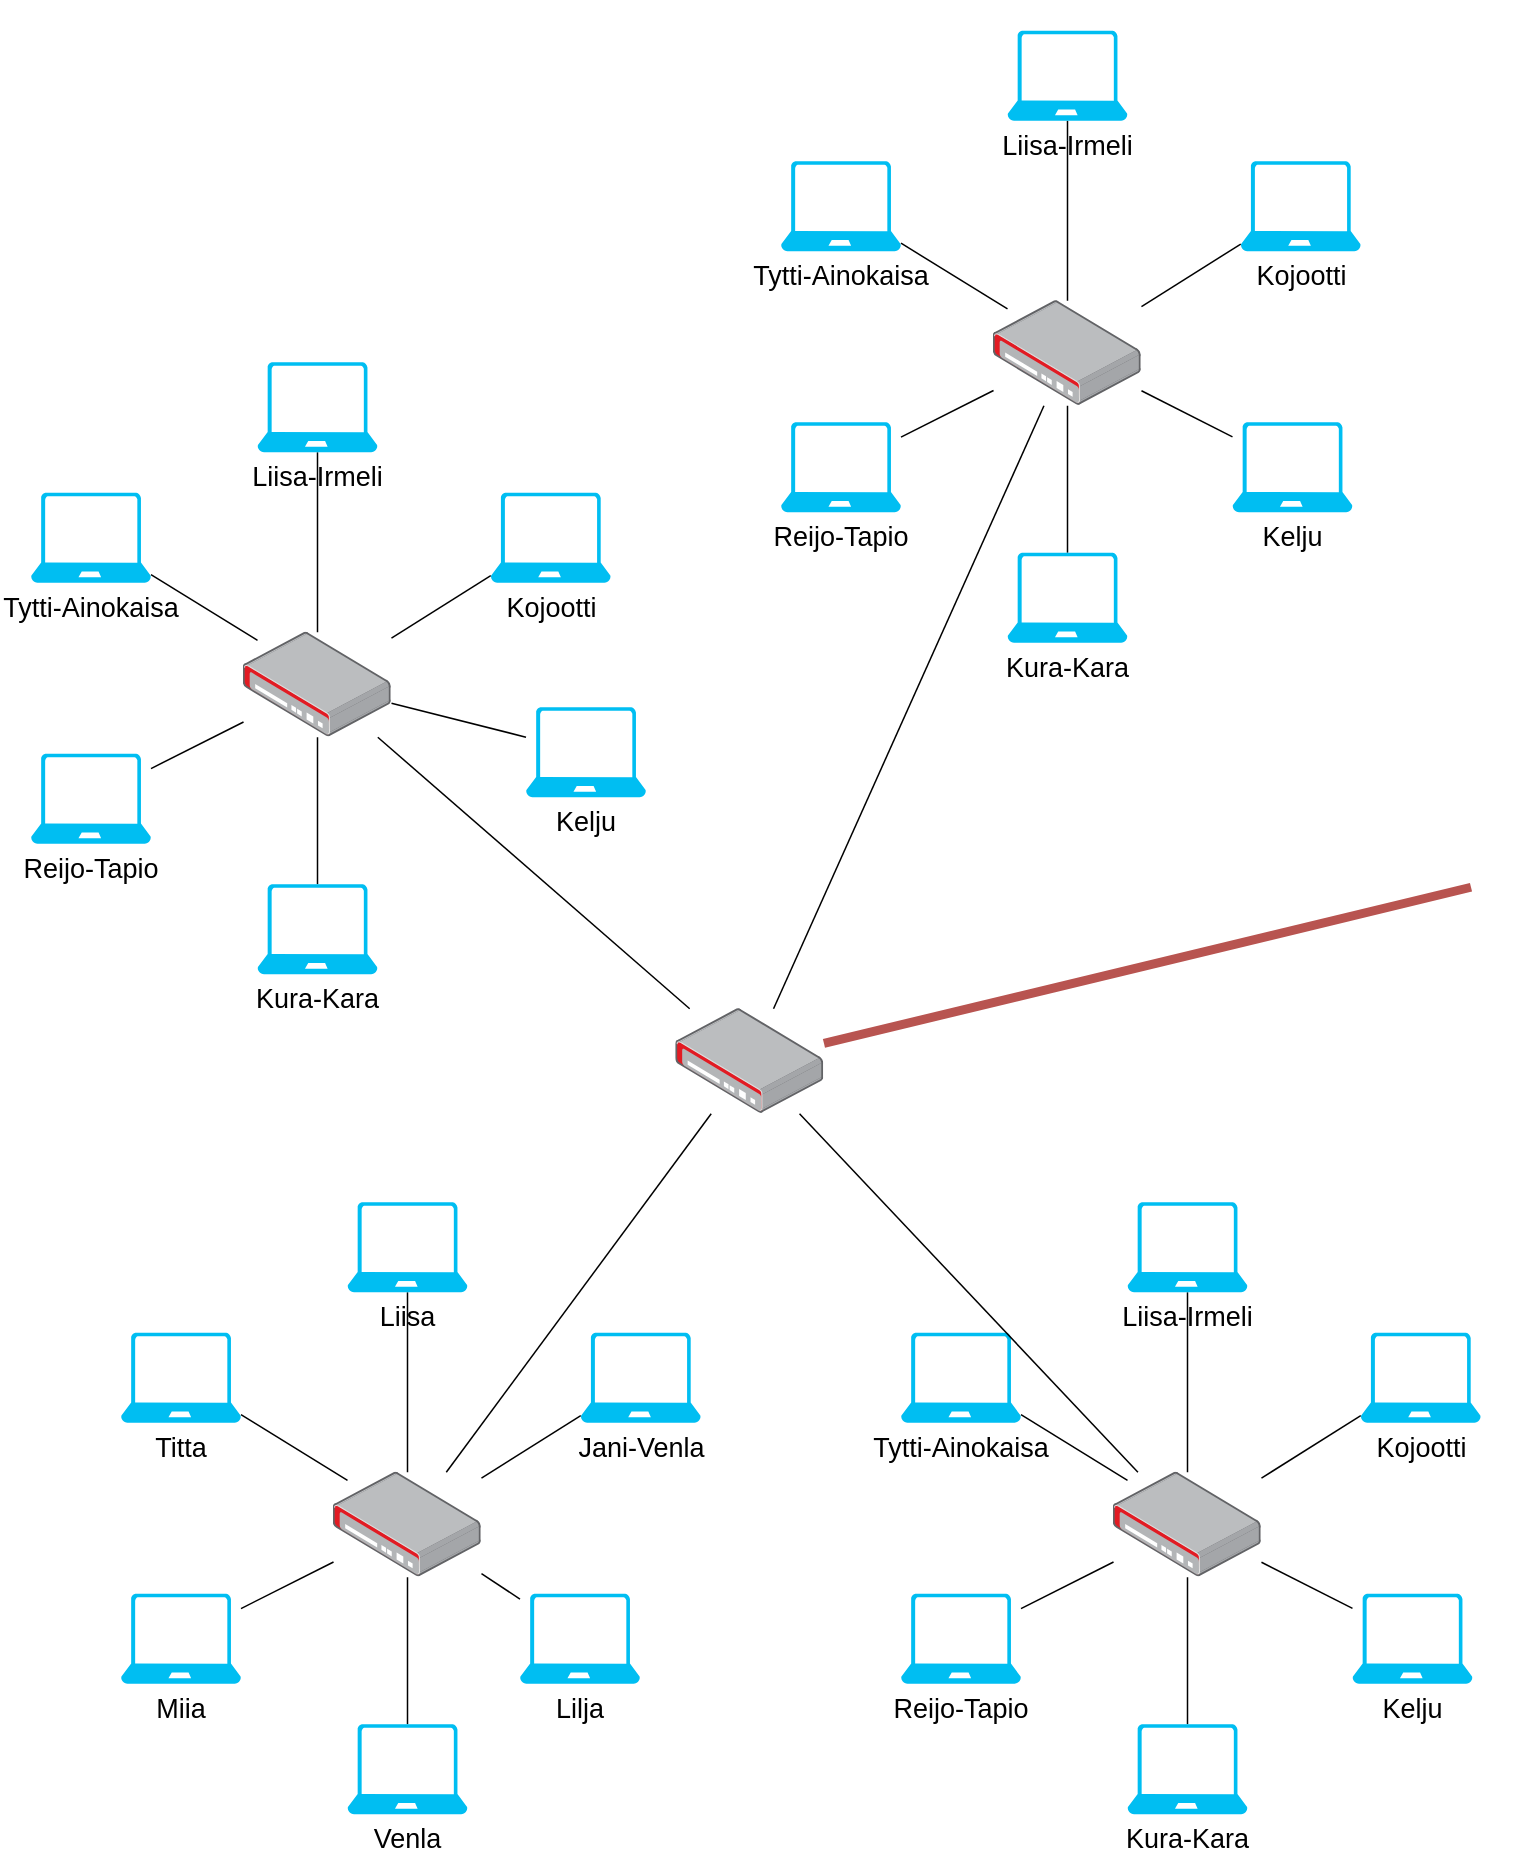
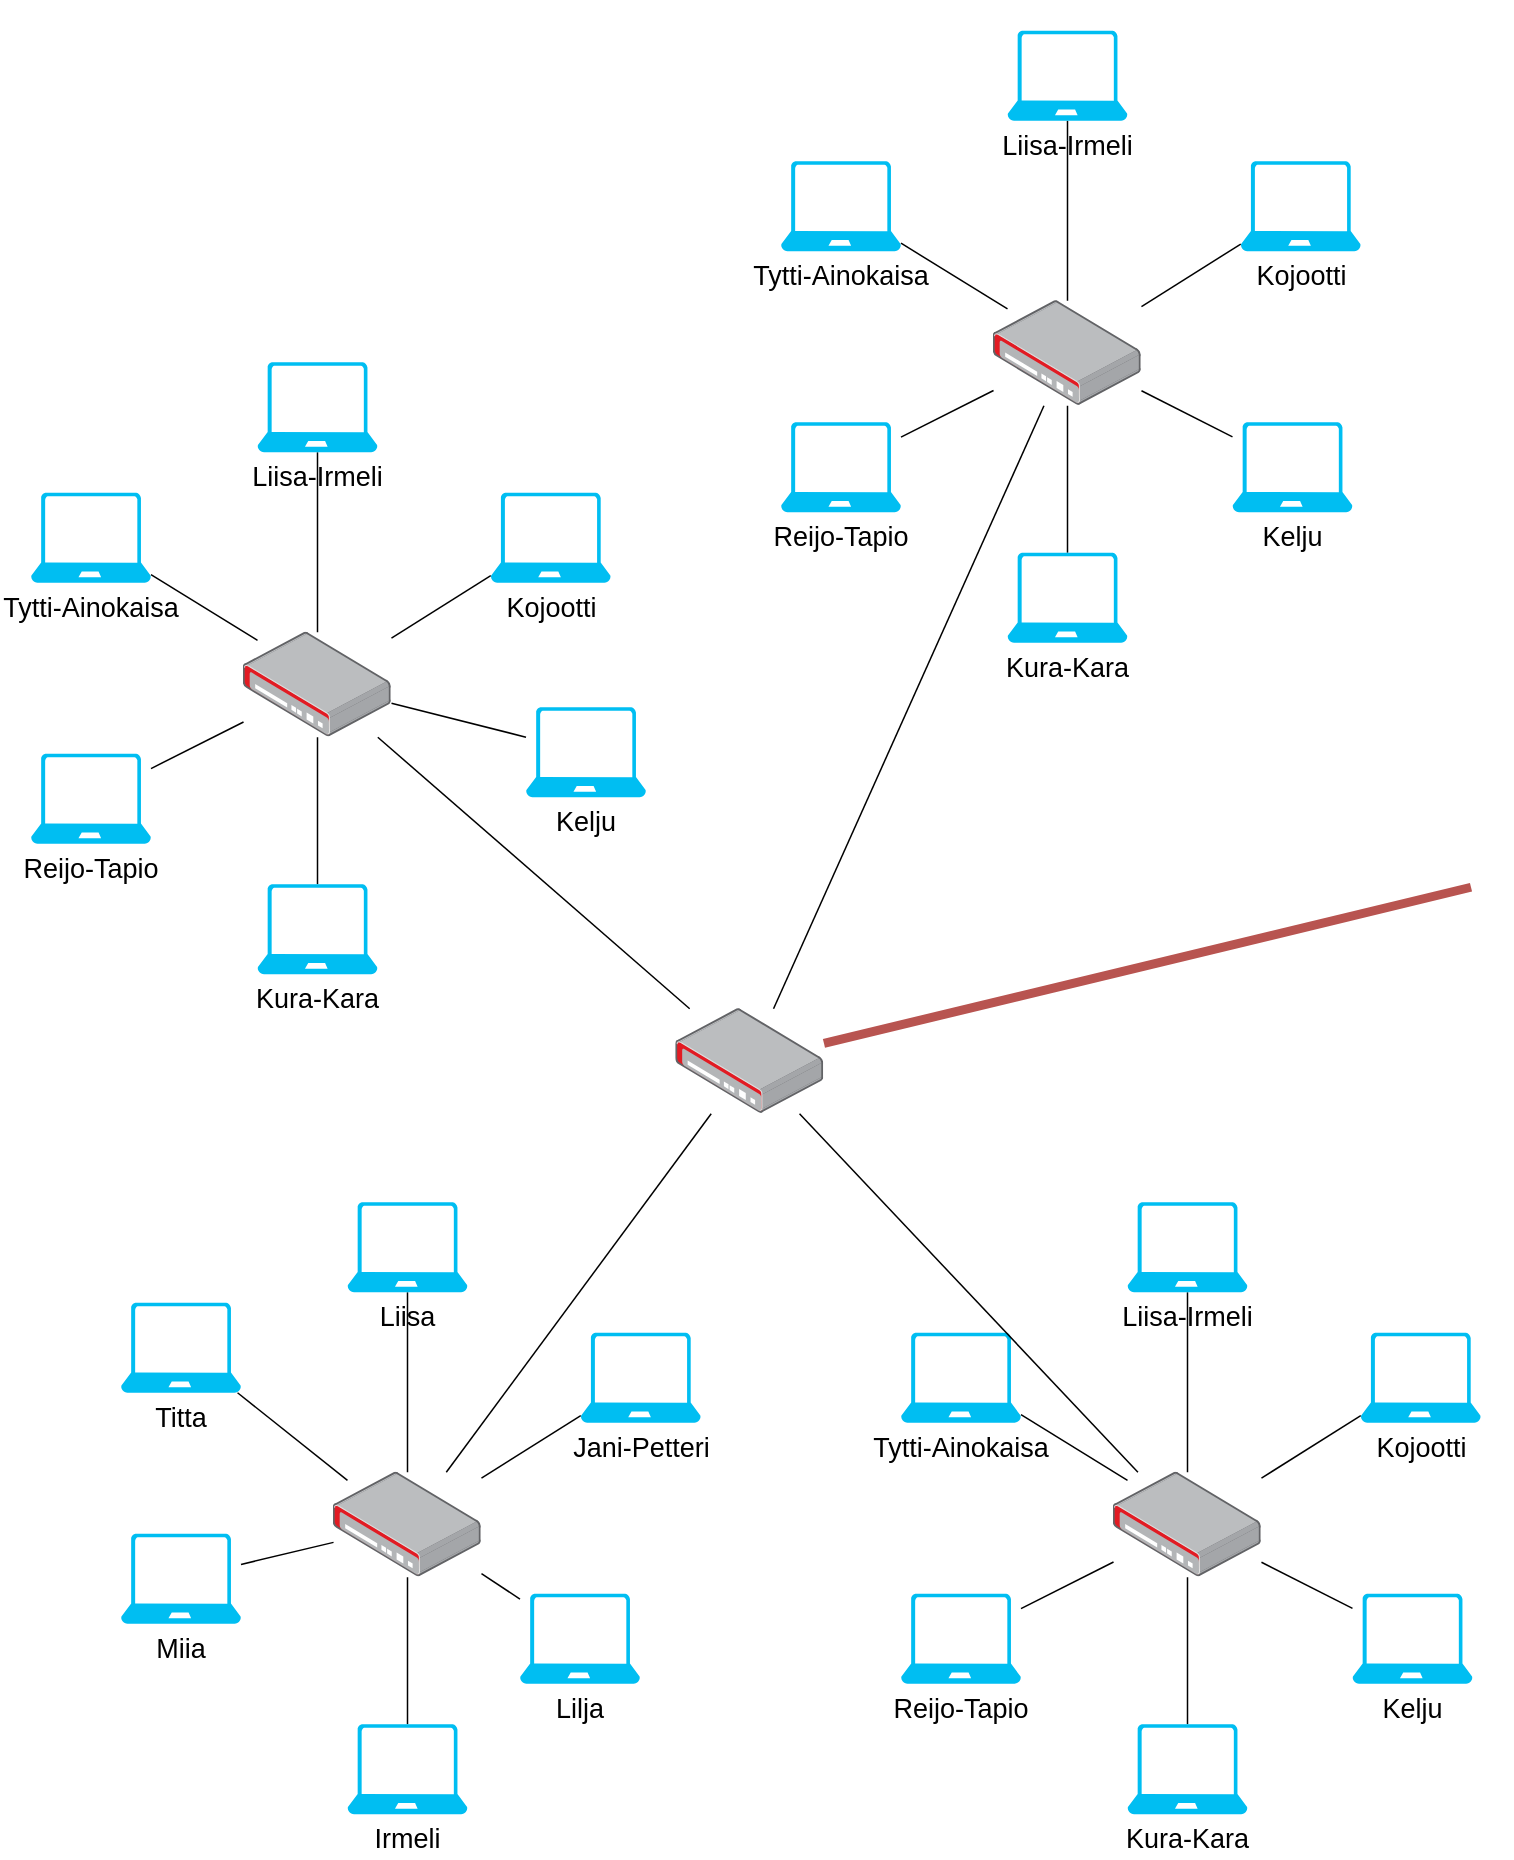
- <mxCell id="11" value="&lt;font style=&quot;font-size: 18px&quot;&gt;Titta&lt;/font&gt;" style="verticalLabelPosition=bottom;html=1;verticalAlign=top;align=center;strokeColor=none;fillColor=#00BEF2;shape=mxgraph.azure.laptop;pointerEvents=1;" vertex="1" parent="1"><mxGeometry x="80" y="888" width="80" height="60" as="geometry" /></mxCell>
+ <mxCell id="11" value="&lt;font style=&quot;font-size: 18px&quot;&gt;Titta&lt;/font&gt;" style="verticalLabelPosition=bottom;html=1;verticalAlign=top;align=center;strokeColor=none;fillColor=#00BEF2;shape=mxgraph.azure.laptop;pointerEvents=1;" vertex="1" parent="1"><mxGeometry x="80" y="868" width="80" height="60" as="geometry" /></mxCell>
- <mxCell id="7" value="&lt;font style=&quot;font-size: 18px&quot;&gt;Jani-Venla&lt;/font&gt;" style="verticalLabelPosition=bottom;html=1;verticalAlign=top;align=center;strokeColor=none;fillColor=#00BEF2;shape=mxgraph.azure.laptop;pointerEvents=1;" vertex="1" parent="1"><mxGeometry x="386.5" y="888" width="80" height="60" as="geometry" /></mxCell>
+ <mxCell id="7" value="&lt;font style=&quot;font-size: 18px&quot;&gt;Jani-Petteri&lt;/font&gt;" style="verticalLabelPosition=bottom;html=1;verticalAlign=top;align=center;strokeColor=none;fillColor=#00BEF2;shape=mxgraph.azure.laptop;pointerEvents=1;" vertex="1" parent="1"><mxGeometry x="386.5" y="888" width="80" height="60" as="geometry" /></mxCell>
- <mxCell id="13" value="&lt;font style=&quot;font-size: 18px&quot;&gt;Miia&lt;/font&gt;" style="verticalLabelPosition=bottom;html=1;verticalAlign=top;align=center;strokeColor=none;fillColor=#00BEF2;shape=mxgraph.azure.laptop;pointerEvents=1;" vertex="1" parent="1"><mxGeometry x="80" y="1062" width="80" height="60" as="geometry" /></mxCell>
+ <mxCell id="13" value="&lt;font style=&quot;font-size: 18px&quot;&gt;Miia&lt;/font&gt;" style="verticalLabelPosition=bottom;html=1;verticalAlign=top;align=center;strokeColor=none;fillColor=#00BEF2;shape=mxgraph.azure.laptop;pointerEvents=1;" vertex="1" parent="1"><mxGeometry x="80" y="1022" width="80" height="60" as="geometry" /></mxCell>
- <mxCell id="3" value="&lt;font style=&quot;font-size: 18px&quot;&gt;Venla&lt;/font&gt;" style="verticalLabelPosition=bottom;html=1;verticalAlign=top;align=center;strokeColor=none;fillColor=#00BEF2;shape=mxgraph.azure.laptop;pointerEvents=1;" vertex="1" parent="1"><mxGeometry x="231" y="1149" width="80" height="60" as="geometry" /></mxCell>
+ <mxCell id="3" value="&lt;font style=&quot;font-size: 18px&quot;&gt;Irmeli&lt;/font&gt;" style="verticalLabelPosition=bottom;html=1;verticalAlign=top;align=center;strokeColor=none;fillColor=#00BEF2;shape=mxgraph.azure.laptop;pointerEvents=1;" vertex="1" parent="1"><mxGeometry x="231" y="1149" width="80" height="60" as="geometry" /></mxCell>
